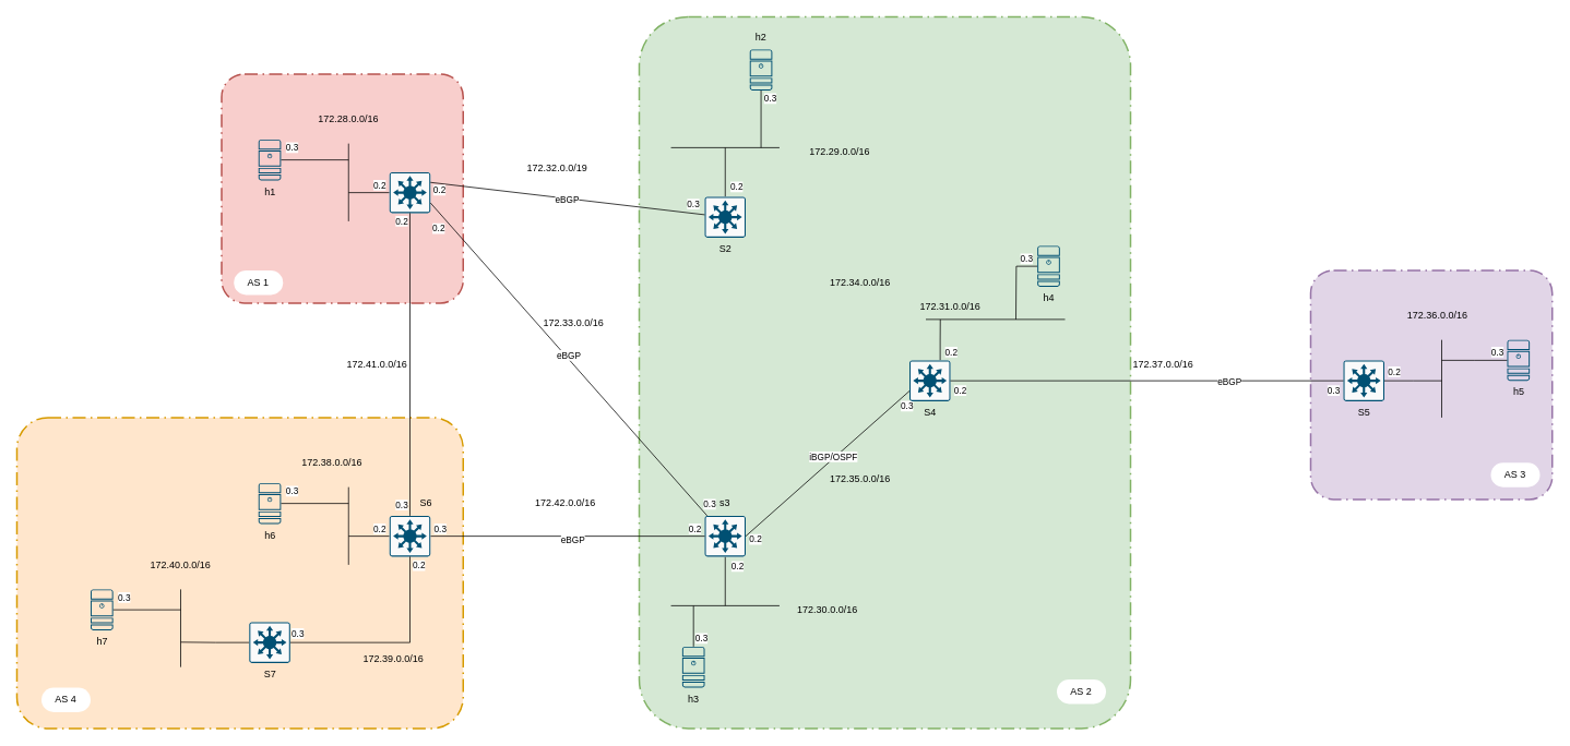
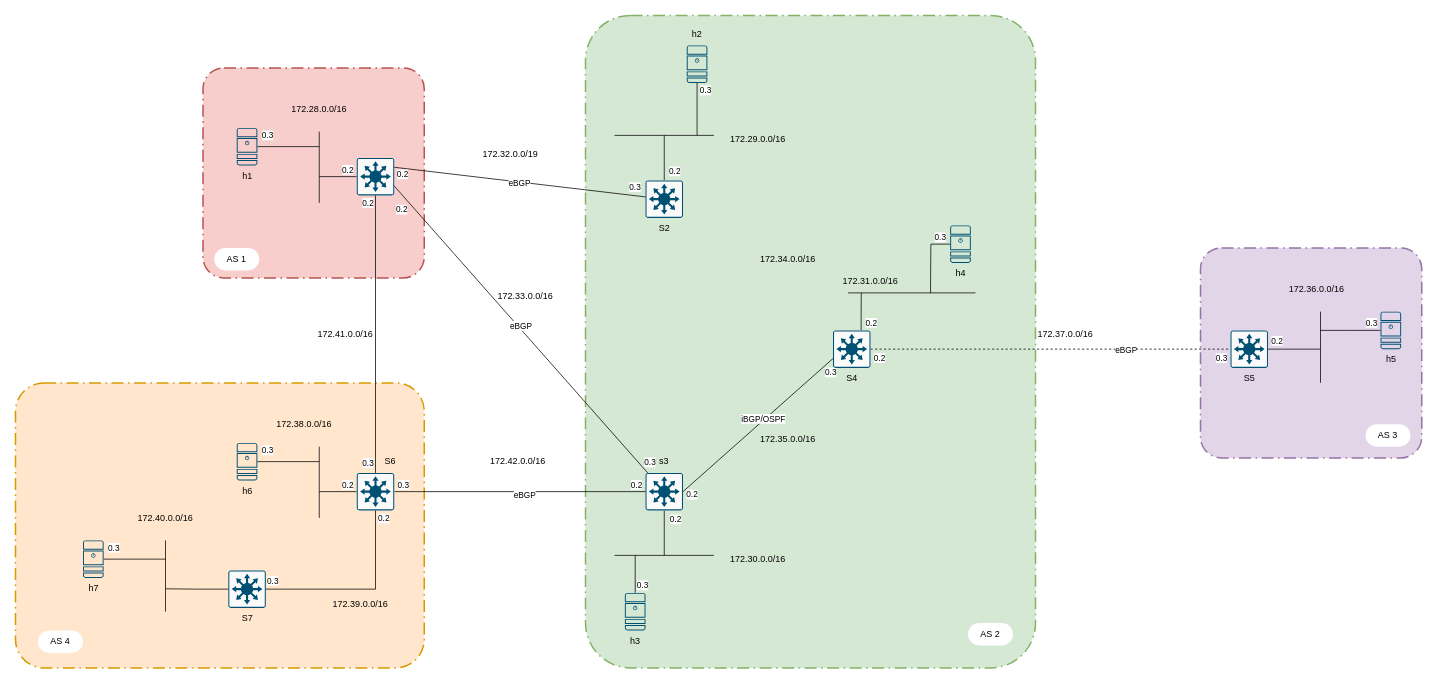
- <mxCell id="30" value="172.29.0.0/16" style="text;html=1;strokeColor=none;fillColor=none;align=center;verticalAlign=middle;whiteSpace=wrap;rounded=0;" parent="1" vertex="1"><mxGeometry x="995" y="170" width="60" height="30" as="geometry" /></mxCell>
+ <mxCell id="30" value="172.29.0.0/16" style="text;html=1;strokeColor=none;fillColor=none;align=center;verticalAlign=middle;whiteSpace=wrap;rounded=0;" parent="1" vertex="1"><mxGeometry x="980" y="170" width="60" height="30" as="geometry" /></mxCell>
- <mxCell id="59" style="edgeStyle=orthogonalEdgeStyle;rounded=0;orthogonalLoop=1;jettySize=auto;html=1;exitX=1;exitY=0.5;exitDx=0;exitDy=0;exitPerimeter=0;entryX=0;entryY=0.5;entryDx=0;entryDy=0;entryPerimeter=0;endArrow=none;endFill=0;" parent="1" source="15" target="41" edge="1"><mxGeometry relative="1" as="geometry" /></mxCell>
+ <mxCell id="59" style="edgeStyle=orthogonalEdgeStyle;rounded=0;orthogonalLoop=1;jettySize=auto;html=1;exitX=1;exitY=0.5;exitDx=0;exitDy=0;exitPerimeter=0;entryX=0;entryY=0.5;entryDx=0;entryDy=0;entryPerimeter=0;endArrow=none;endFill=0;dashed=1;" parent="1" source="15" target="41" edge="1"><mxGeometry relative="1" as="geometry" /></mxCell>
